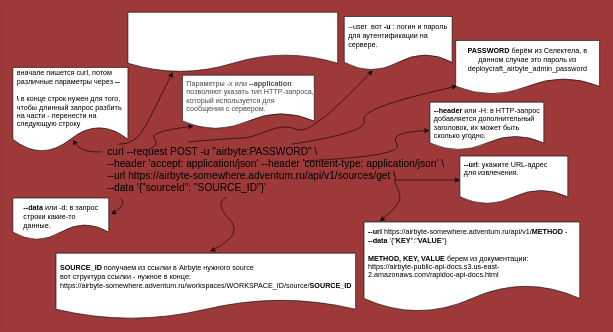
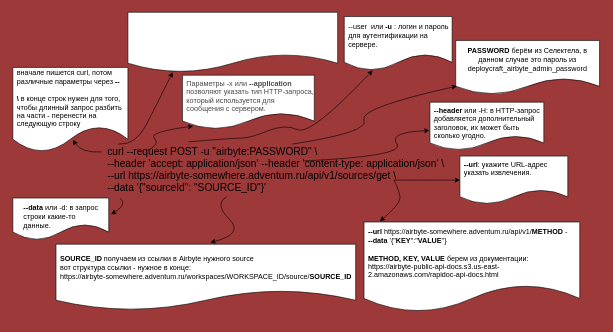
- <mxCell id="11" value="--user &amp;nbsp;вот&amp;nbsp;&lt;b&gt;-u&lt;/b&gt; : логин и пароль для аутентификации на сервере." style="shape=document;whiteSpace=wrap;html=1;boundedLbl=1;align=left;verticalAlign=middle;spacingLeft=5;" vertex="1" parent="1"><mxGeometry x="573" y="27" width="180" height="90" as="geometry" /></mxCell>
+ <mxCell id="11" value="--user &amp;nbsp;или&amp;nbsp;&lt;b&gt;-u&lt;/b&gt; : логин и пароль для аутентификации на сервере." style="shape=document;whiteSpace=wrap;html=1;boundedLbl=1;align=left;verticalAlign=middle;spacingLeft=5;" vertex="1" parent="1"><mxGeometry x="573" y="27" width="180" height="90" as="geometry" /></mxCell>
- <mxCell id="15" value="&lt;b&gt;--url&lt;/b&gt;: укажите URL-адрес&amp;nbsp;&lt;div&gt;для извлечения.&lt;/div&gt;" style="text;whiteSpace=wrap;html=1;" vertex="1" parent="1"><mxGeometry x="771" y="260" width="170" height="60" as="geometry" /></mxCell>
+ <mxCell id="15" value="&lt;b&gt;--url&lt;/b&gt;: укажите URL-адрес&amp;nbsp;&lt;div&gt;указать извлечения.&lt;/div&gt;" style="text;whiteSpace=wrap;html=1;" vertex="1" parent="1"><mxGeometry x="771" y="260" width="170" height="60" as="geometry" /></mxCell>
- <mxCell id="21" value="&lt;b&gt;SOURCE_ID&lt;/b&gt; получаем из ссылки в Airbyte нужного source&lt;br&gt;вот структура ссылки - нужное в конце:&lt;br&gt;https://airbyte-somewhere.adventum.ru/workspaces/WORKSPACE_ID/source/&lt;b&gt;SOURCE_ID&lt;/b&gt;" style="shape=document;whiteSpace=wrap;html=1;boundedLbl=1;align=left;spacingLeft=5;" vertex="1" parent="1"><mxGeometry x="92" y="422" width="500" height="110" as="geometry" /></mxCell>
+ <mxCell id="21" value="&lt;b&gt;SOURCE_ID&lt;/b&gt; получаем из ссылки в Airbyte нужного source&lt;br&gt;вот структура ссылки - нужное в конце:&lt;br&gt;https://airbyte-somewhere.adventum.ru/workspaces/WORKSPACE_ID/source/&lt;b&gt;SOURCE_ID&lt;/b&gt;" style="shape=document;whiteSpace=wrap;html=1;boundedLbl=1;align=left;spacingLeft=5;" vertex="1" parent="1"><mxGeometry x="92" y="407" width="500" height="110" as="geometry" /></mxCell>
